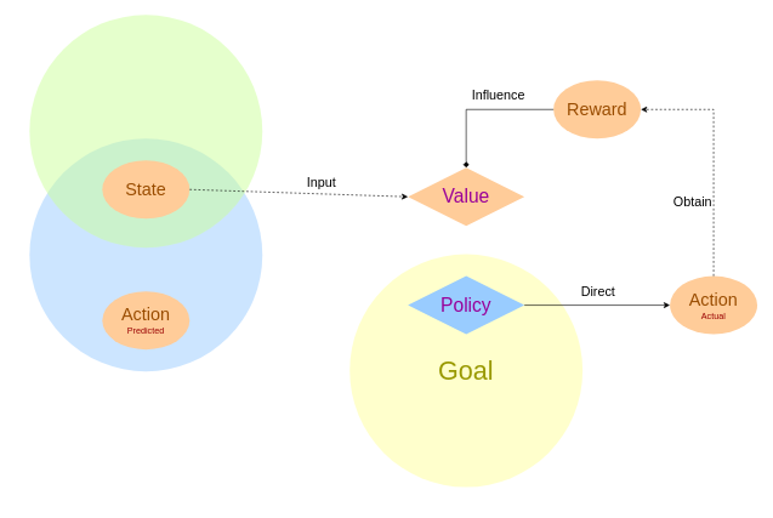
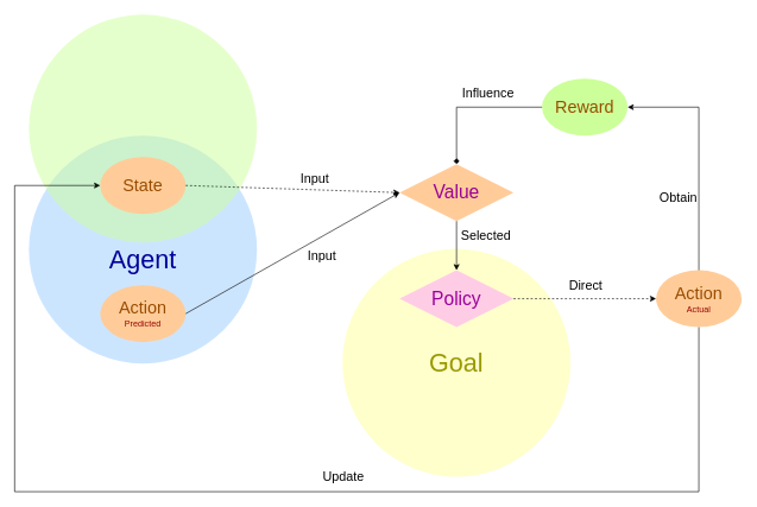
- <mxCell id="16" value="&lt;font color=&quot;#994c00&quot; style=&quot;font-size: 24px;&quot;&gt;Reward&lt;/font&gt;" style="ellipse;whiteSpace=wrap;html=1;strokeColor=none;fillColor=#FFCC99;" vertex="1" parent="1"><mxGeometry x="760" y="110" width="120" height="80" as="geometry" /></mxCell>
+ <mxCell id="16" value="&lt;font color=&quot;#994c00&quot; style=&quot;font-size: 24px;&quot;&gt;Reward&lt;/font&gt;" style="ellipse;whiteSpace=wrap;html=1;strokeColor=none;fillColor=#ccff99;" vertex="1" parent="1"><mxGeometry x="760" y="110" width="120" height="80" as="geometry" /></mxCell>
- <mxCell id="22" value="" style="endArrow=classic;html=1;rounded=0;exitX=0.5;exitY=0;exitDx=0;exitDy=0;entryX=1;entryY=0.5;entryDx=0;entryDy=0;dashed=1;" edge="1" parent="1" source="17" target="16"><mxGeometry width="50" height="50" relative="1" as="geometry"><mxPoint x="990" y="340" as="sourcePoint" /><mxPoint x="1040" y="290" as="targetPoint" /><Array as="points"><mxPoint x="980" y="150" /></Array></mxGeometry></mxCell>
+ <mxCell id="22" value="" style="endArrow=classic;html=1;rounded=0;exitX=0.5;exitY=0;exitDx=0;exitDy=0;entryX=1;entryY=0.5;entryDx=0;entryDy=0;" edge="1" parent="1" source="17" target="16"><mxGeometry width="50" height="50" relative="1" as="geometry"><mxPoint x="990" y="340" as="sourcePoint" /><mxPoint x="1040" y="290" as="targetPoint" /><Array as="points"><mxPoint x="980" y="150" /></Array></mxGeometry></mxCell>
+ <mxCell id="11" value="" style="endArrow=classic;html=1;rounded=0;exitX=1;exitY=0.5;exitDx=0;exitDy=0;entryX=0;entryY=0.5;entryDx=0;entryDy=0;" edge="1" parent="1" source="6" target="8"><mxGeometry width="50" height="50" relative="1" as="geometry"><mxPoint x="480" y="360" as="sourcePoint" /><mxPoint x="530" y="310" as="targetPoint" /></mxGeometry></mxCell>
+ <mxCell id="12" value="&lt;font style=&quot;font-size: 18px;&quot;&gt;Input&lt;/font&gt;" style="edgeLabel;html=1;align=center;verticalAlign=middle;resizable=0;points=[];" vertex="1" connectable="0" parent="11"><mxGeometry x="0.146" y="4" relative="1" as="geometry"><mxPoint x="20" y="21" as="offset" /></mxGeometry></mxCell>
+ <mxCell id="7" value="&lt;font color=&quot;#000099&quot; style=&quot;font-size: 36px;&quot;&gt;Agent&lt;/font&gt;" style="text;html=1;strokeColor=none;fillColor=none;align=center;verticalAlign=middle;whiteSpace=wrap;rounded=0;" vertex="1" parent="1"><mxGeometry x="140" y="349" width="120" height="30" as="geometry" /></mxCell>
+ <mxCell id="14" value="" style="endArrow=classic;html=1;rounded=0;entryX=0.5;entryY=0;entryDx=0;entryDy=0;exitX=0.5;exitY=1;exitDx=0;exitDy=0;" edge="1" parent="1" source="8" target="13"><mxGeometry width="50" height="50" relative="1" as="geometry"><mxPoint x="480" y="340" as="sourcePoint" /><mxPoint x="530" y="290" as="targetPoint" /></mxGeometry></mxCell>
+ <mxCell id="15" value="&lt;font style=&quot;font-size: 18px;&quot;&gt;Selected&lt;/font&gt;" style="edgeLabel;html=1;align=center;verticalAlign=middle;resizable=0;points=[];" vertex="1" connectable="0" parent="14"><mxGeometry x="0.345" y="-1" relative="1" as="geometry"><mxPoint x="41" y="-27" as="offset" /></mxGeometry></mxCell>
- <mxCell id="13" value="&lt;font color=&quot;#990099&quot; style=&quot;font-size: 26px;&quot;&gt;Policy&lt;/font&gt;" style="rhombus;whiteSpace=wrap;html=1;strokeColor=none;fillColor=#99ccff;" vertex="1" parent="1"><mxGeometry x="560" y="379" width="160" height="80" as="geometry" /></mxCell>
+ <mxCell id="13" value="&lt;font color=&quot;#990099&quot; style=&quot;font-size: 26px;&quot;&gt;Policy&lt;/font&gt;" style="rhombus;whiteSpace=wrap;html=1;strokeColor=none;fillColor=#FFCCE6;" vertex="1" parent="1"><mxGeometry x="560" y="379" width="160" height="80" as="geometry" /></mxCell>
- <mxCell id="18" value="" style="endArrow=classic;html=1;rounded=0;entryX=0;entryY=0.5;entryDx=0;entryDy=0;exitX=1;exitY=0.5;exitDx=0;exitDy=0;" edge="1" parent="1" source="13" target="17"><mxGeometry width="50" height="50" relative="1" as="geometry"><mxPoint x="740" y="390" as="sourcePoint" /><mxPoint x="790" y="340" as="targetPoint" /></mxGeometry></mxCell>
+ <mxCell id="18" value="" style="endArrow=classic;html=1;rounded=0;entryX=0;entryY=0.5;entryDx=0;entryDy=0;exitX=1;exitY=0.5;exitDx=0;exitDy=0;dashed=1;" edge="1" parent="1" source="13" target="17"><mxGeometry width="50" height="50" relative="1" as="geometry"><mxPoint x="740" y="390" as="sourcePoint" /><mxPoint x="790" y="340" as="targetPoint" /></mxGeometry></mxCell>
+ <mxCell id="24" value="" style="endArrow=classic;html=1;rounded=0;exitX=0.5;exitY=1;exitDx=0;exitDy=0;entryX=0;entryY=0.5;entryDx=0;entryDy=0;" edge="1" parent="1" source="17" target="5"><mxGeometry width="50" height="50" relative="1" as="geometry"><mxPoint x="980" y="550" as="sourcePoint" /><mxPoint x="20" y="260" as="targetPoint" /><Array as="points"><mxPoint x="980" y="690" /><mxPoint x="20" y="690" /><mxPoint x="20" y="260" /></Array></mxGeometry></mxCell>
+ <mxCell id="25" value="&lt;font style=&quot;font-size: 18px;&quot;&gt;Update&lt;/font&gt;" style="edgeLabel;html=1;align=center;verticalAlign=middle;resizable=0;points=[];" vertex="1" connectable="0" parent="24"><mxGeometry x="-0.484" y="-1" relative="1" as="geometry"><mxPoint x="-282" y="-20" as="offset" /></mxGeometry></mxCell>
